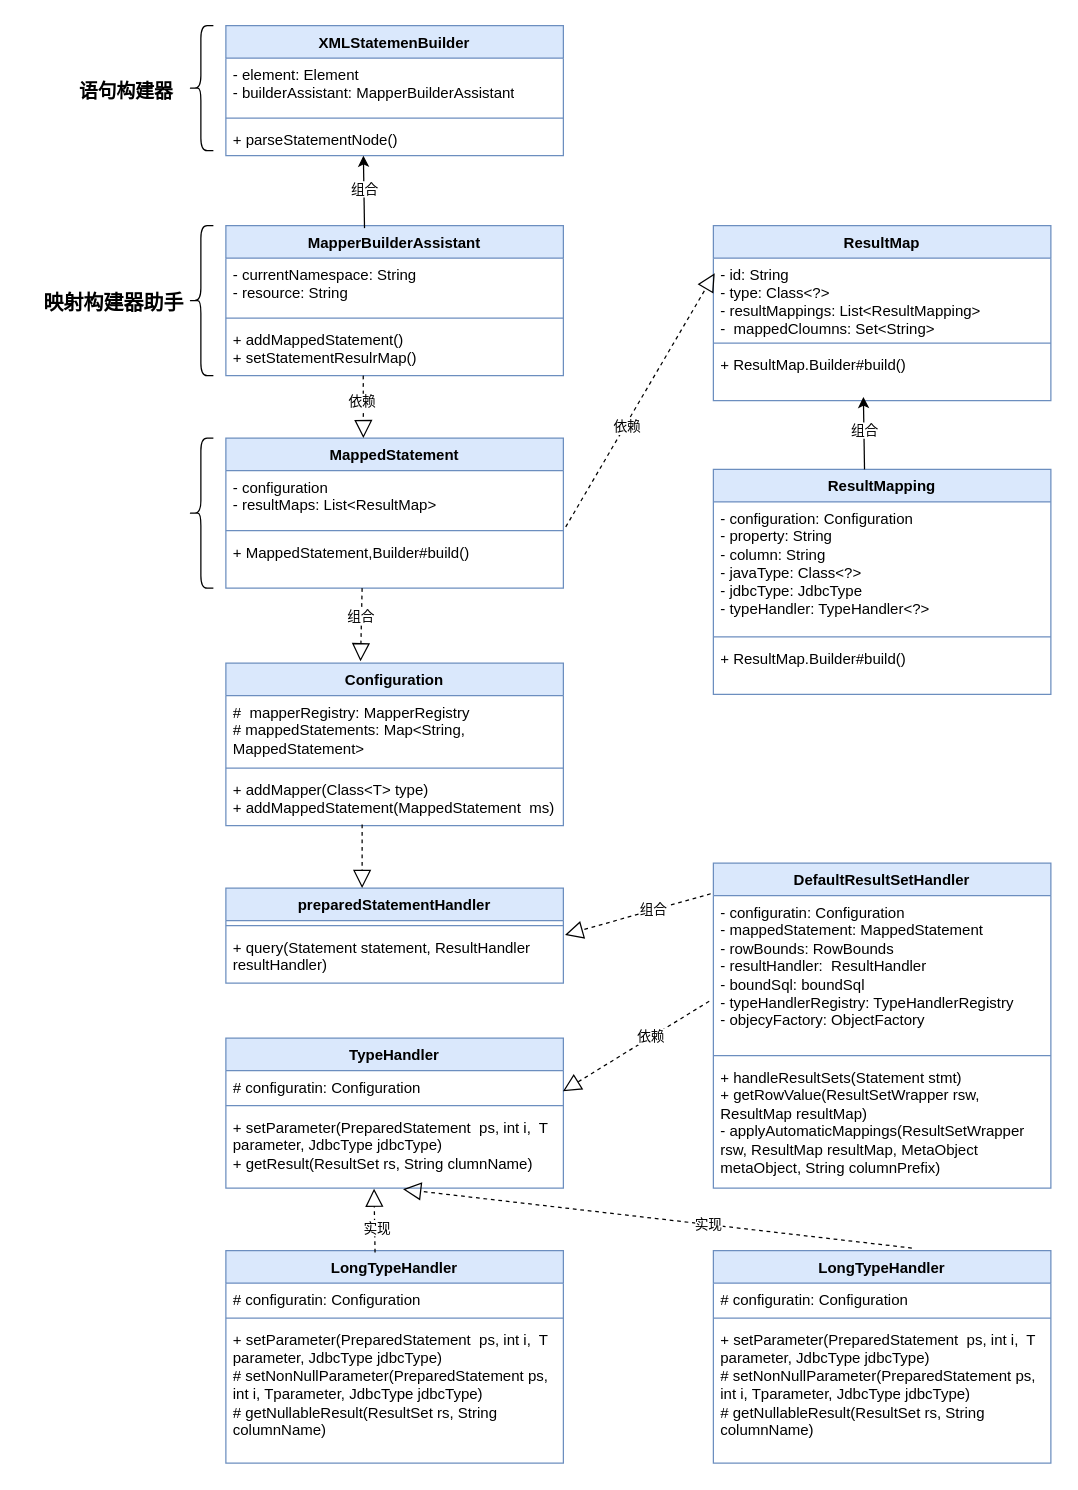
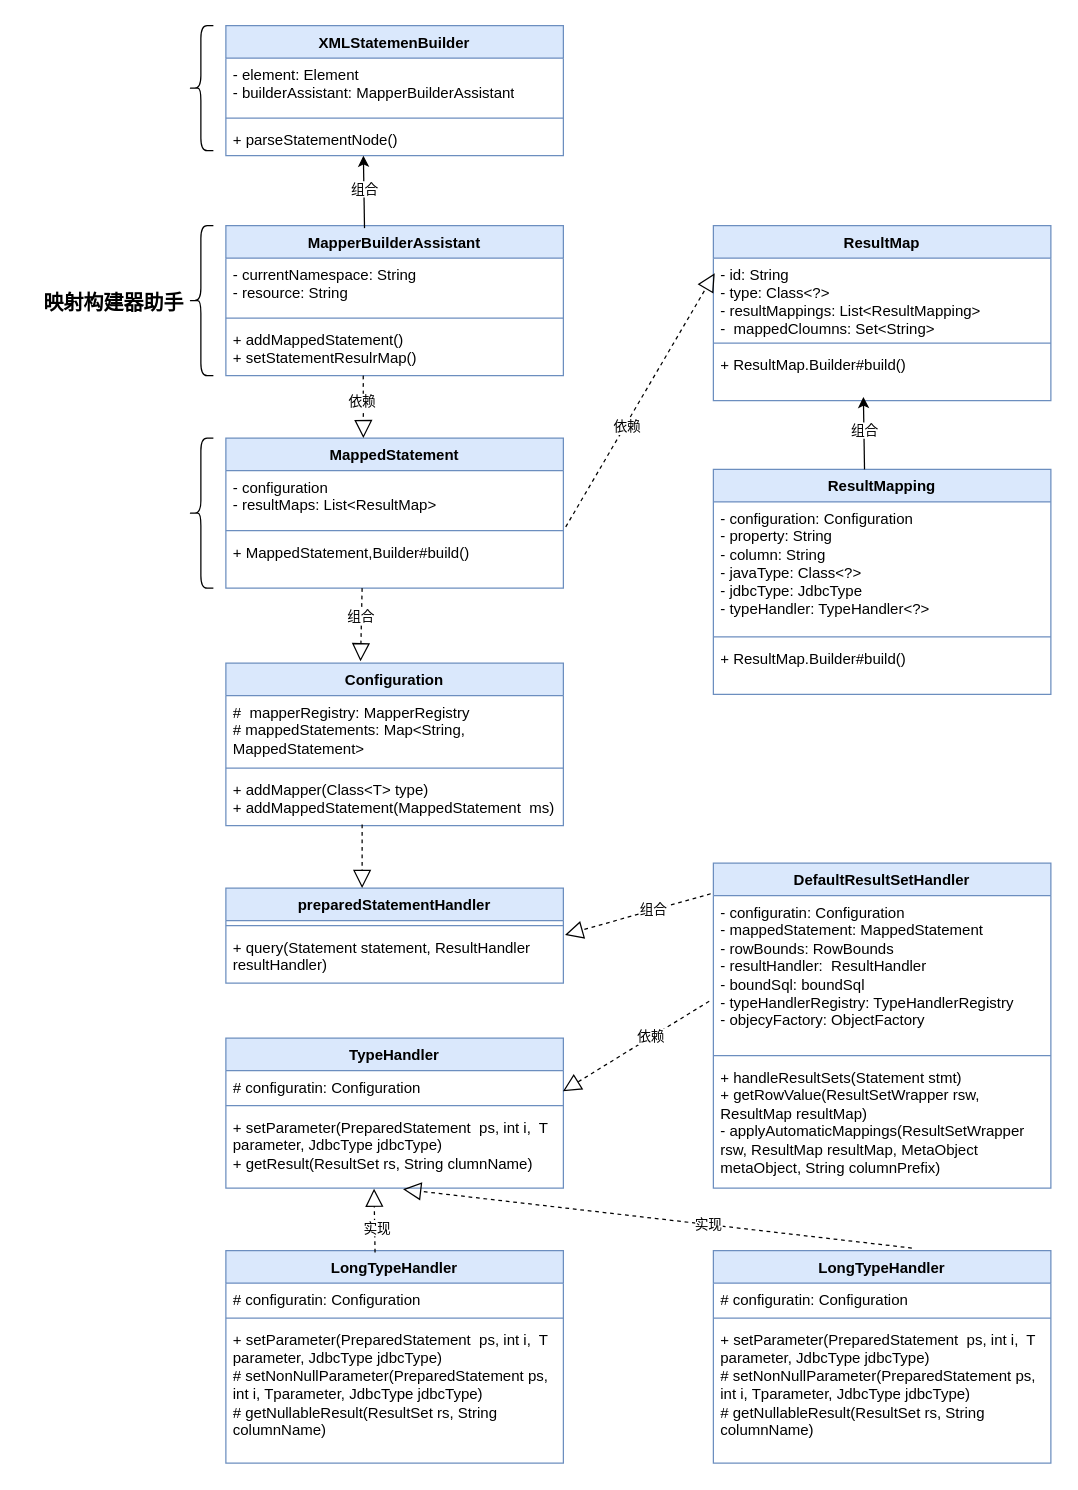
- <mxCell id="65" value="&lt;font style=&quot;font-size: 15px;&quot;&gt;&lt;b&gt;语句构建器&lt;/b&gt;&lt;/font&gt;" style="text;html=1;align=center;verticalAlign=top;resizable=0;points=[];autosize=1;strokeColor=none;fillColor=none;flipV=1;fontSize=15;" vertex="1" parent="1"><mxGeometry x="50" y="57" width="100" height="30" as="geometry" /></mxCell>
